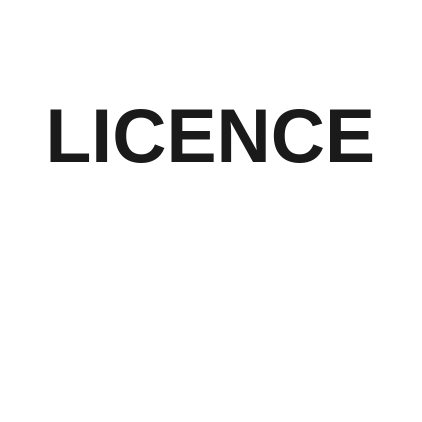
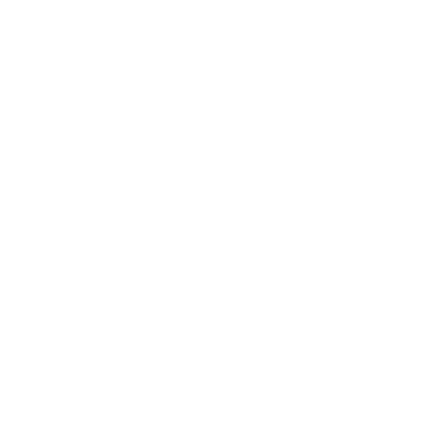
- <mxCell id="3" value="&lt;font&gt;&lt;font color=&quot;#1a1a1a&quot; size=&quot;1&quot;&gt;&lt;b style=&quot;background-color: rgb(255 , 255 , 255)&quot;&gt;&lt;sup style=&quot;font-size: 100px&quot;&gt;LICENCE&lt;/sup&gt;&lt;/b&gt;&lt;/font&gt;&lt;/font&gt;" style="text;html=1;align=center;verticalAlign=middle;whiteSpace=wrap;rounded=0;" vertex="1" parent="1"><mxGeometry x="20" y="120" width="520" height="120" as="geometry" /></mxCell>
